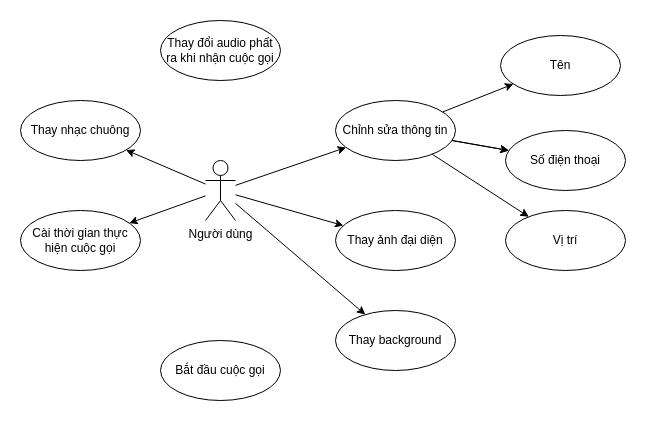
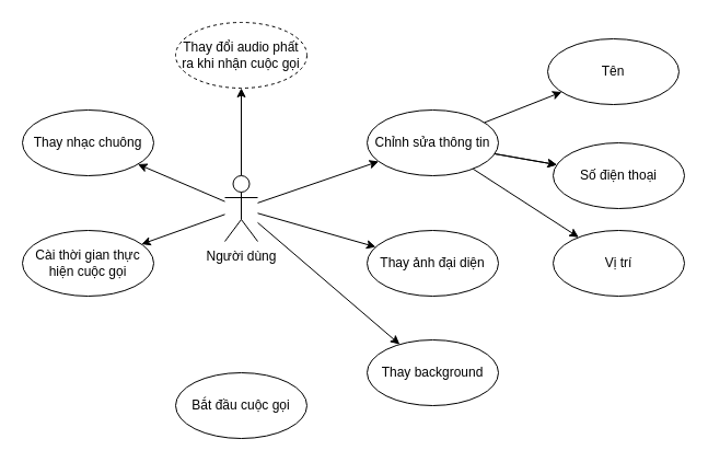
- <mxCell id="21" value="Thay đổi audio phất ra khi nhận cuộc gọi" style="ellipse;whiteSpace=wrap;html=1;verticalAlign=middle;" vertex="1" parent="1"><mxGeometry x="160" y="20" width="120" height="60" as="geometry" /></mxCell>
+ <mxCell id="21" value="Thay đổi audio phất ra khi nhận cuộc gọi" style="ellipse;whiteSpace=wrap;html=1;verticalAlign=middle;dashed=1;" vertex="1" parent="1"><mxGeometry x="160" y="20" width="120" height="60" as="geometry" /></mxCell>
+ <mxCell id="6" value="" style="edgeStyle=none;rounded=0;orthogonalLoop=1;jettySize=auto;html=1;" edge="1" parent="1" source="8" target="21"><mxGeometry relative="1" as="geometry" /></mxCell>
